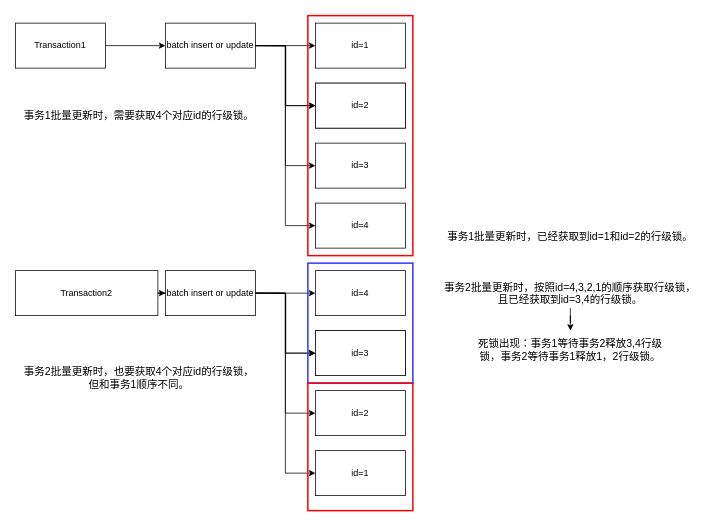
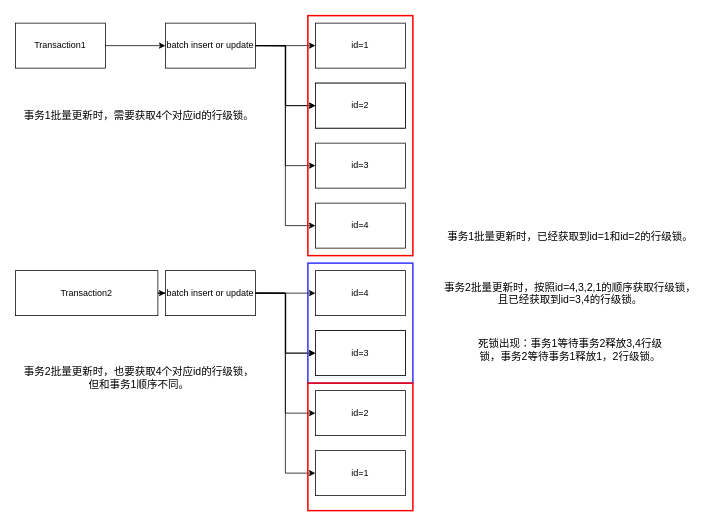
- <mxCell id="34" style="edgeStyle=orthogonalEdgeStyle;rounded=0;orthogonalLoop=1;jettySize=auto;html=1;exitX=0.5;exitY=1;exitDx=0;exitDy=0;fontSize=14;" edge="1" parent="1" source="35" target="36"><mxGeometry relative="1" as="geometry"><mxPoint x="745" y="430" as="targetPoint" /></mxGeometry></mxCell>
